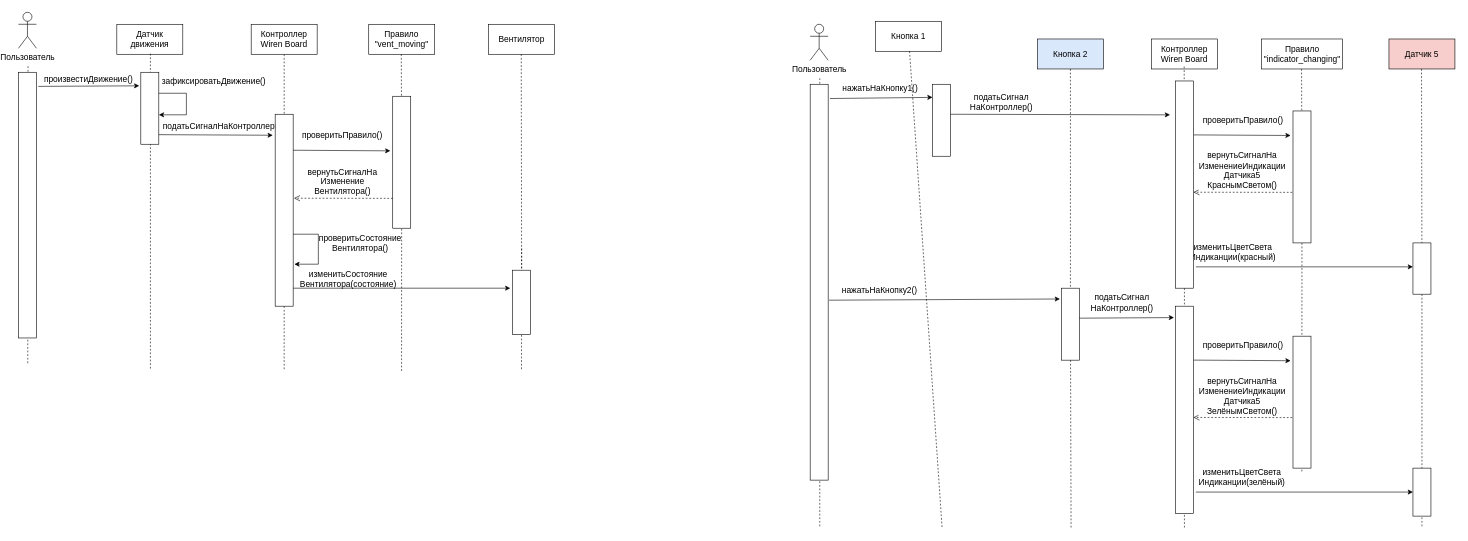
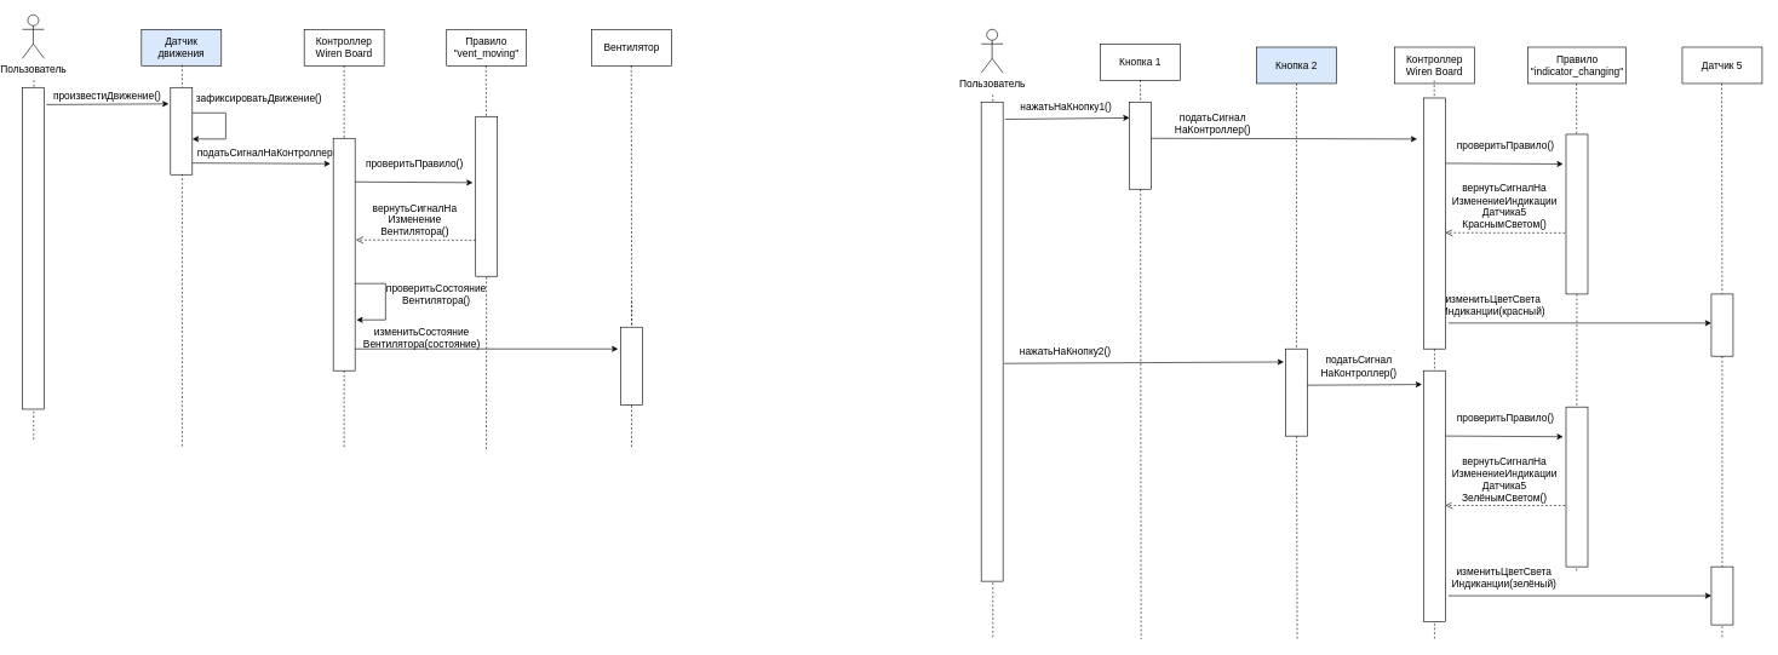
- <mxCell id="37" value="Кнопка 1" style="html=1;whiteSpace=wrap;fontSize=14;" vertex="1" parent="1"><mxGeometry x="1449" y="35" width="110" height="50" as="geometry" /></mxCell>
+ <mxCell id="37" value="Кнопка 1" style="html=1;whiteSpace=wrap;fontSize=14;" vertex="1" parent="1"><mxGeometry x="1504" y="60" width="110" height="50" as="geometry" /></mxCell>
- <mxCell id="8" value="Датчик движения" style="html=1;whiteSpace=wrap;fontSize=14;" vertex="1" parent="1"><mxGeometry x="184" y="40" width="110" height="50" as="geometry" /></mxCell>
+ <mxCell id="8" value="Датчик движения" style="html=1;whiteSpace=wrap;fontSize=14;fillColor=#dae8fc;" vertex="1" parent="1"><mxGeometry x="184" y="40" width="110" height="50" as="geometry" /></mxCell>
- <mxCell id="40" value="Датчик 5" style="html=1;whiteSpace=wrap;fontSize=14;fillColor=#f8cecc;" vertex="1" parent="1"><mxGeometry x="2305" y="64.5" width="110" height="50" as="geometry" /></mxCell>
+ <mxCell id="40" value="Датчик 5" style="html=1;whiteSpace=wrap;fontSize=14;" vertex="1" parent="1"><mxGeometry x="2305" y="64.5" width="110" height="50" as="geometry" /></mxCell>
